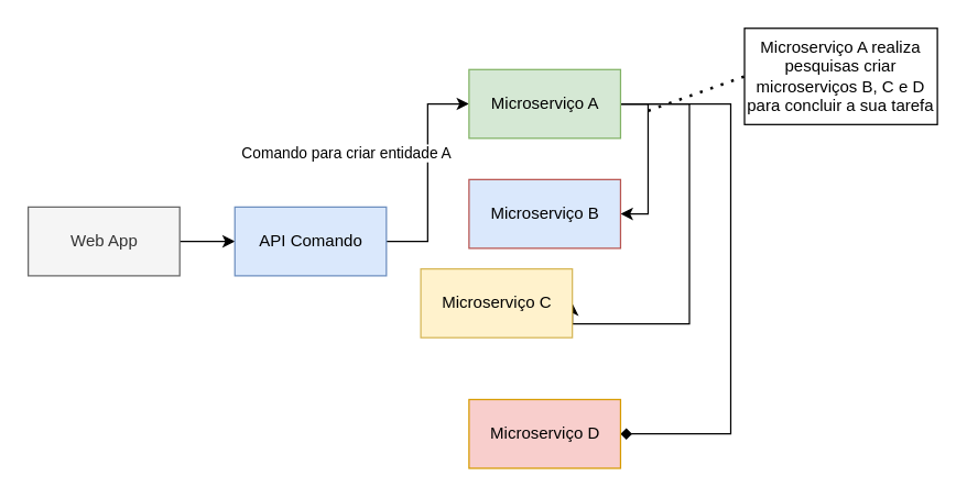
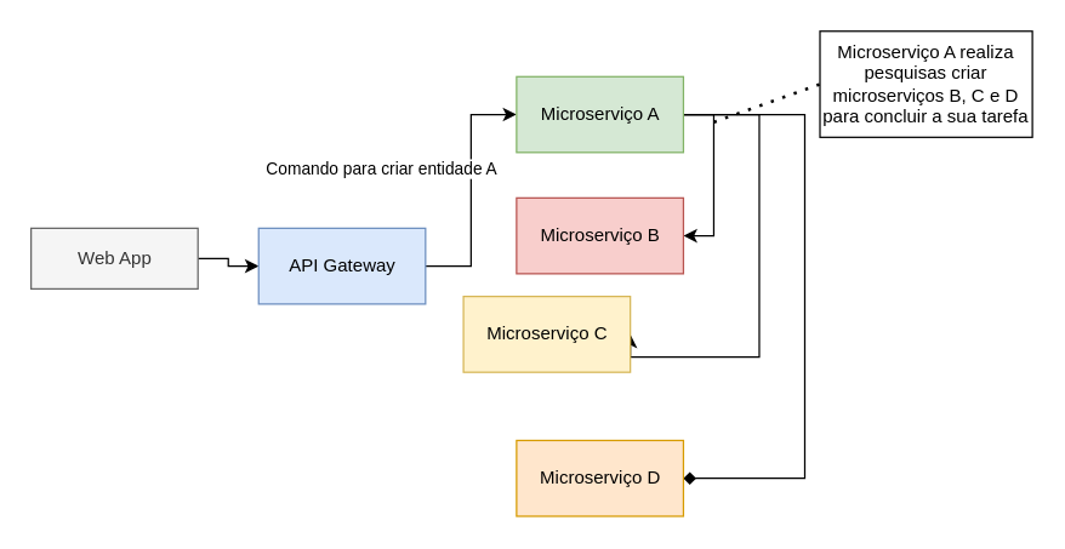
- <mxCell id="11" value="Microserviço B" style="html=1;fillColor=#dae8fc;strokeColor=#b85450;" vertex="1" parent="1"><mxGeometry x="340" y="130" width="110" height="50" as="geometry" /></mxCell>
+ <mxCell id="11" value="Microserviço B" style="html=1;fillColor=#f8cecc;strokeColor=#b85450;" vertex="1" parent="1"><mxGeometry x="340" y="130" width="110" height="50" as="geometry" /></mxCell>
- <mxCell id="3" value="Web App" style="html=1;fillColor=#f5f5f5;fontColor=#333333;strokeColor=#666666;" vertex="1" parent="1"><mxGeometry x="20" y="150" width="110" height="50" as="geometry" /></mxCell>
+ <mxCell id="3" value="Web App" style="html=1;fillColor=#f5f5f5;fontColor=#333333;strokeColor=#666666;" vertex="1" parent="1"><mxGeometry x="20" y="150" width="110" height="40" as="geometry" /></mxCell>
- <mxCell id="6" value="API Comando" style="html=1;fillColor=#dae8fc;strokeColor=#6c8ebf;" vertex="1" parent="1"><mxGeometry x="170" y="150" width="110" height="50" as="geometry" /></mxCell>
+ <mxCell id="6" value="API Gateway" style="html=1;fillColor=#dae8fc;strokeColor=#6c8ebf;" vertex="1" parent="1"><mxGeometry x="170" y="150" width="110" height="50" as="geometry" /></mxCell>
- <mxCell id="13" value="Microserviço D" style="html=1;fillColor=#f8cecc;strokeColor=#d79b00;" vertex="1" parent="1"><mxGeometry x="340" y="290" width="110" height="50" as="geometry" /></mxCell>
+ <mxCell id="13" value="Microserviço D" style="html=1;fillColor=#ffe6cc;strokeColor=#d79b00;" vertex="1" parent="1"><mxGeometry x="340" y="290" width="110" height="50" as="geometry" /></mxCell>
